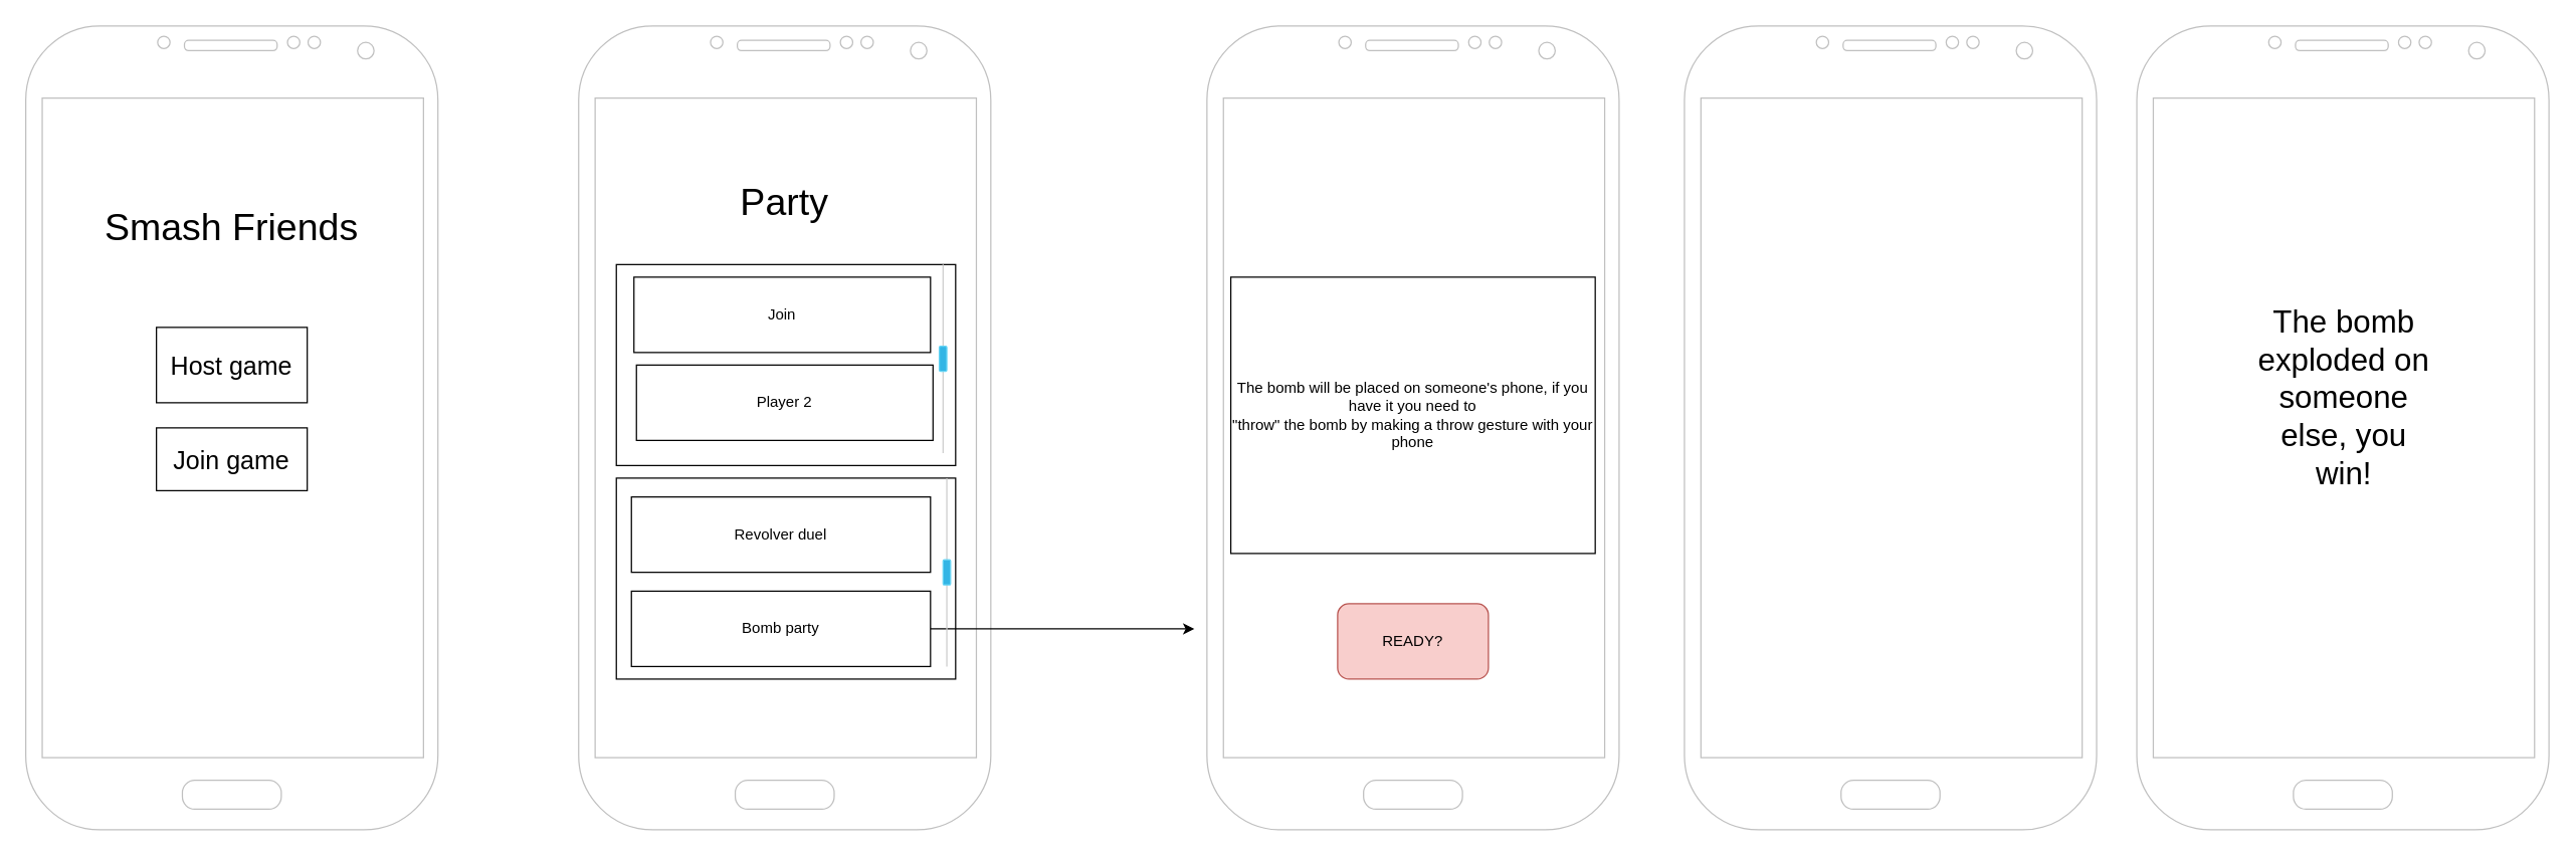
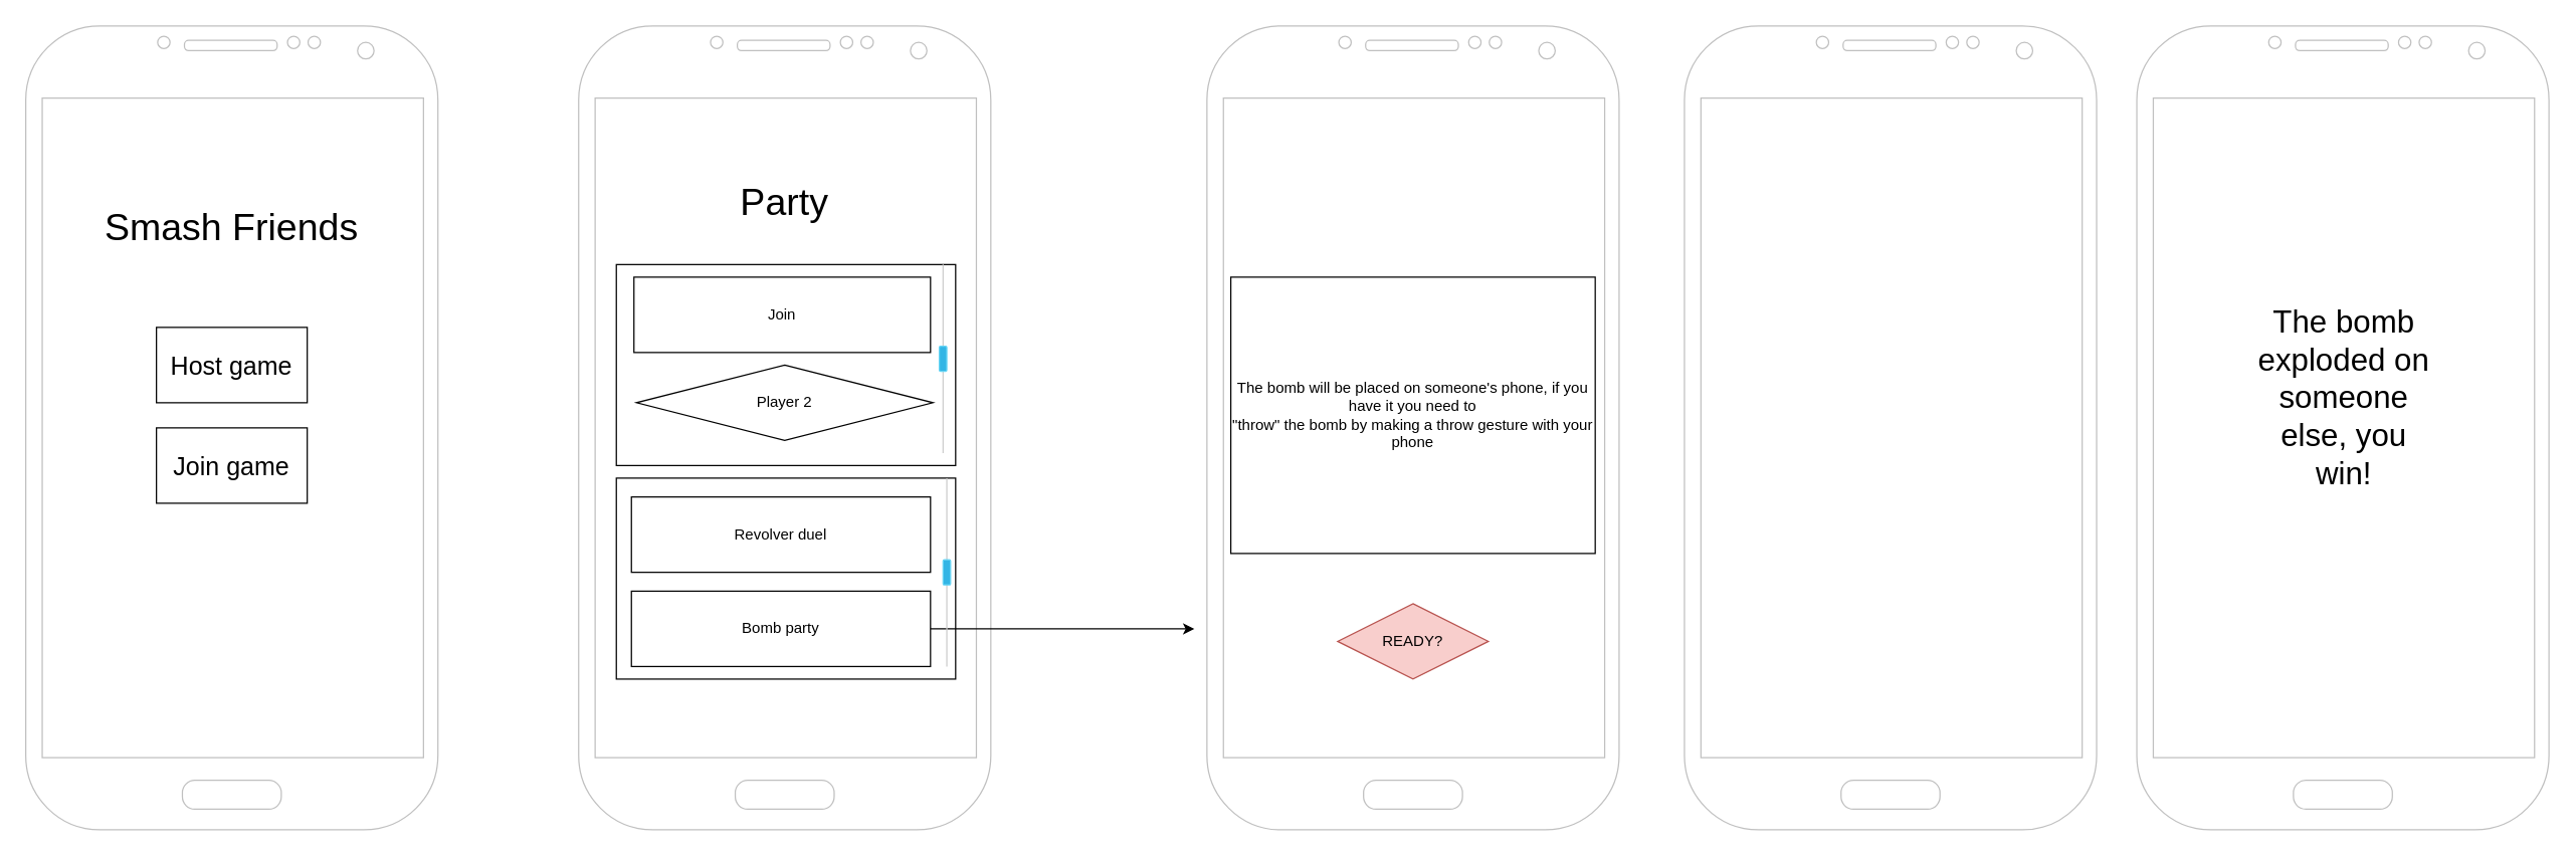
- <mxCell id="11" value="Player 2" style="rounded=0;whiteSpace=wrap;html=1;" parent="1" vertex="1"><mxGeometry x="506" y="290" width="236" height="60" as="geometry" /></mxCell>
+ <mxCell id="11" value="Player 2" style="rhombus;whiteSpace=wrap;html=1;" parent="1" vertex="1"><mxGeometry x="506" y="290" width="236" height="60" as="geometry" /></mxCell>
- <mxCell id="8" value="&lt;div&gt;&lt;font style=&quot;font-size: 20px&quot;&gt;Join game&lt;/font&gt;&lt;/div&gt;" style="rounded=0;whiteSpace=wrap;html=1;" parent="1" vertex="1"><mxGeometry x="124" y="340" width="120" height="50" as="geometry" /></mxCell>
+ <mxCell id="8" value="&lt;div&gt;&lt;font style=&quot;font-size: 20px&quot;&gt;Join game&lt;/font&gt;&lt;/div&gt;" style="rounded=0;whiteSpace=wrap;html=1;" parent="1" vertex="1"><mxGeometry x="124" y="340" width="120" height="60" as="geometry" /></mxCell>
- <mxCell id="20" value="READY?" style="rounded=1;whiteSpace=wrap;html=1;fillColor=#f8cecc;strokeColor=#b85450;" parent="1" vertex="1"><mxGeometry x="1064" y="480" width="120" height="60" as="geometry" /></mxCell>
+ <mxCell id="20" value="READY?" style="rhombus;whiteSpace=wrap;html=1;fillColor=#f8cecc;strokeColor=#b85450;" parent="1" vertex="1"><mxGeometry x="1064" y="480" width="120" height="60" as="geometry" /></mxCell>
